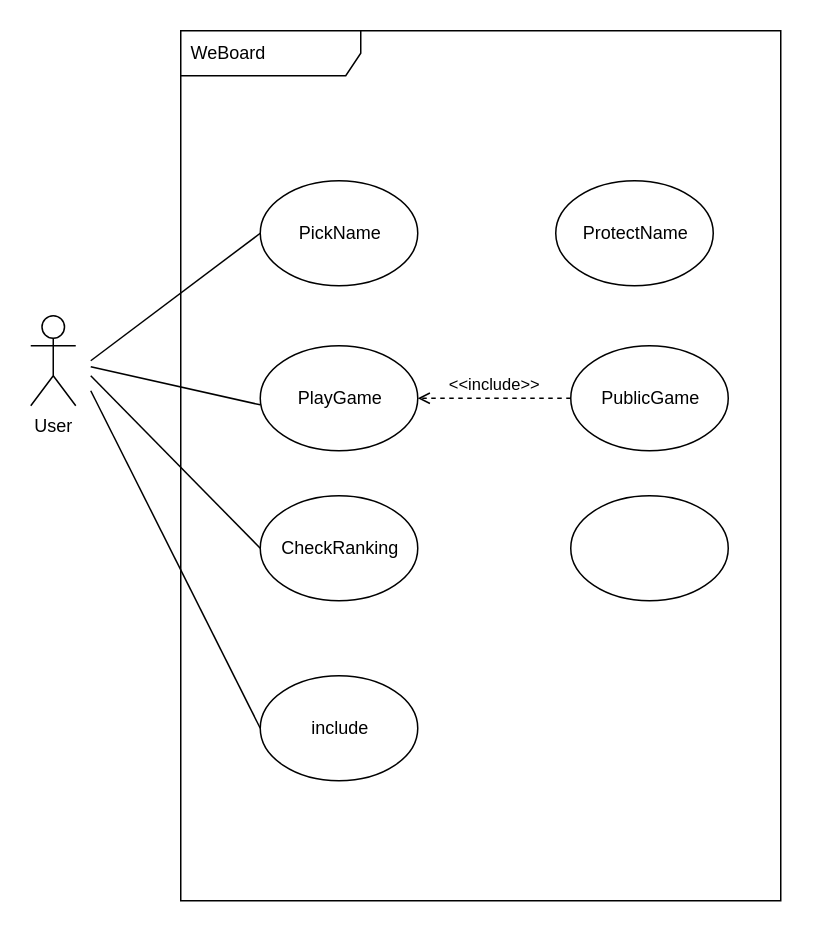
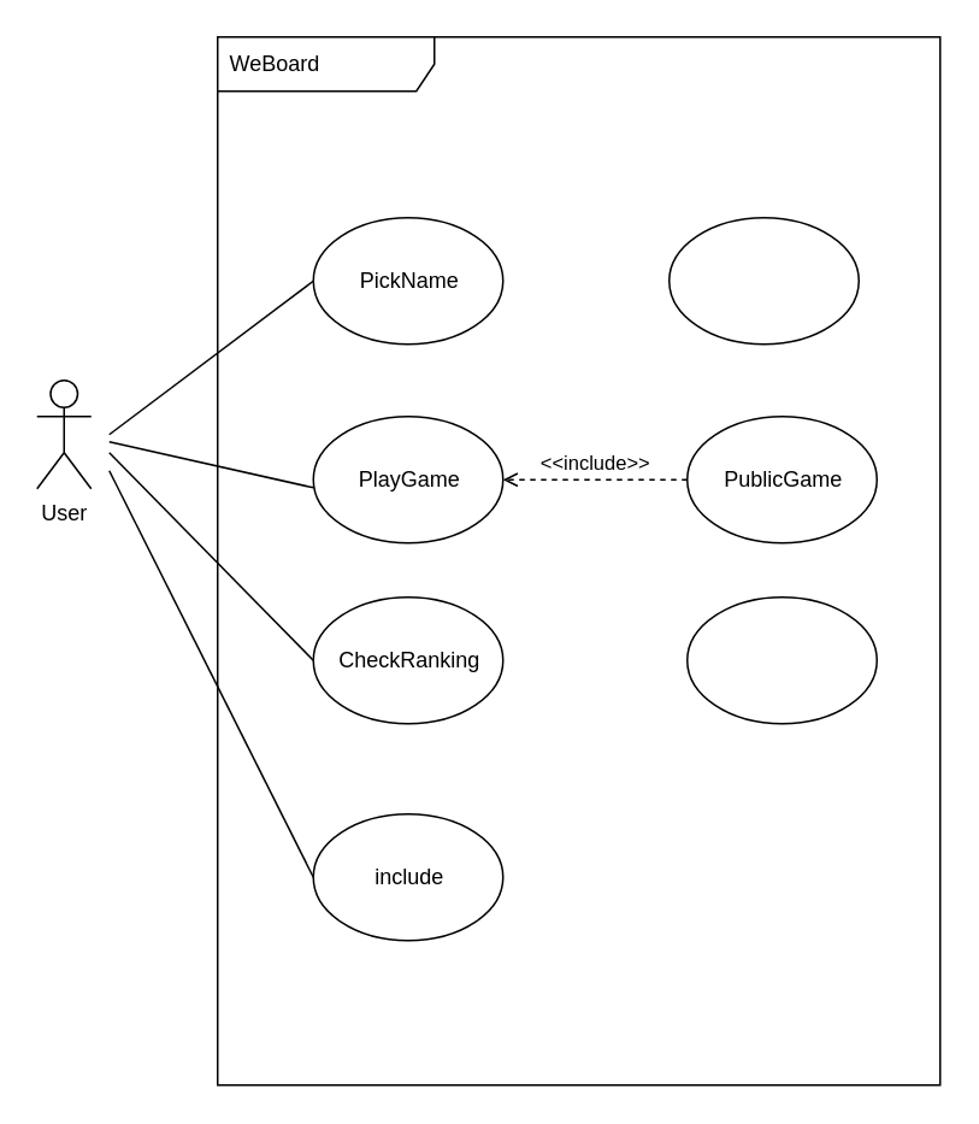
- <mxCell id="11" value="ProtectName" style="html=1;strokeColor=none;fillColor=none;align=center;verticalAlign=middle;rotatable=0;" parent="10" vertex="1"><mxGeometry y="26.25" width="105" height="17.5" as="geometry" /></mxCell>
